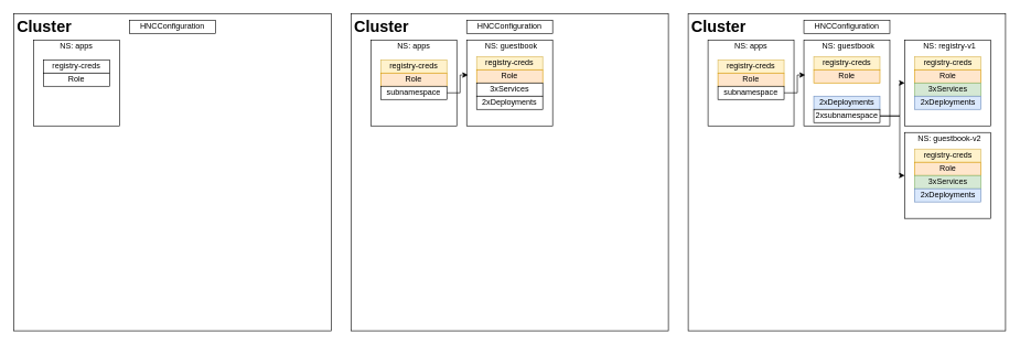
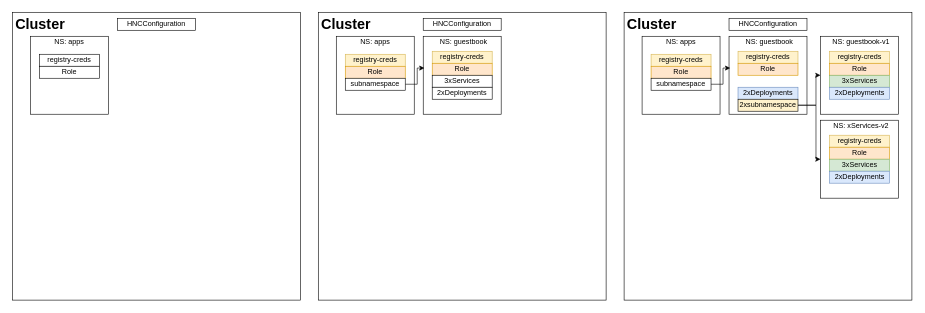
- <mxCell id="42" value="NS: registry-v1" style="text;html=1;strokeColor=none;fillColor=none;align=center;verticalAlign=middle;whiteSpace=wrap;rounded=0;" parent="1" vertex="1"><mxGeometry x="1367.5" y="60" width="135" height="20" as="geometry" /></mxCell>
+ <mxCell id="42" value="NS: guestbook-v1" style="text;html=1;strokeColor=none;fillColor=none;align=center;verticalAlign=middle;whiteSpace=wrap;rounded=0;" parent="1" vertex="1"><mxGeometry x="1367.5" y="60" width="135" height="20" as="geometry" /></mxCell>
- <mxCell id="49" value="2xsubnamespace" style="rounded=0;whiteSpace=wrap;html=1;" vertex="1" parent="1"><mxGeometry x="1230" y="165" width="100" height="20" as="geometry" /></mxCell>
+ <mxCell id="49" value="2xsubnamespace" style="rounded=0;whiteSpace=wrap;html=1;fillColor=#fff2cc;" vertex="1" parent="1"><mxGeometry x="1230" y="165" width="100" height="20" as="geometry" /></mxCell>
- <mxCell id="51" value="NS: guestbook-v2" style="text;html=1;strokeColor=none;fillColor=none;align=center;verticalAlign=middle;whiteSpace=wrap;rounded=0;" vertex="1" parent="1"><mxGeometry x="1367.5" y="200" width="135" height="20" as="geometry" /></mxCell>
+ <mxCell id="51" value="NS: xServices-v2" style="text;html=1;strokeColor=none;fillColor=none;align=center;verticalAlign=middle;whiteSpace=wrap;rounded=0;" vertex="1" parent="1"><mxGeometry x="1367.5" y="200" width="135" height="20" as="geometry" /></mxCell>
